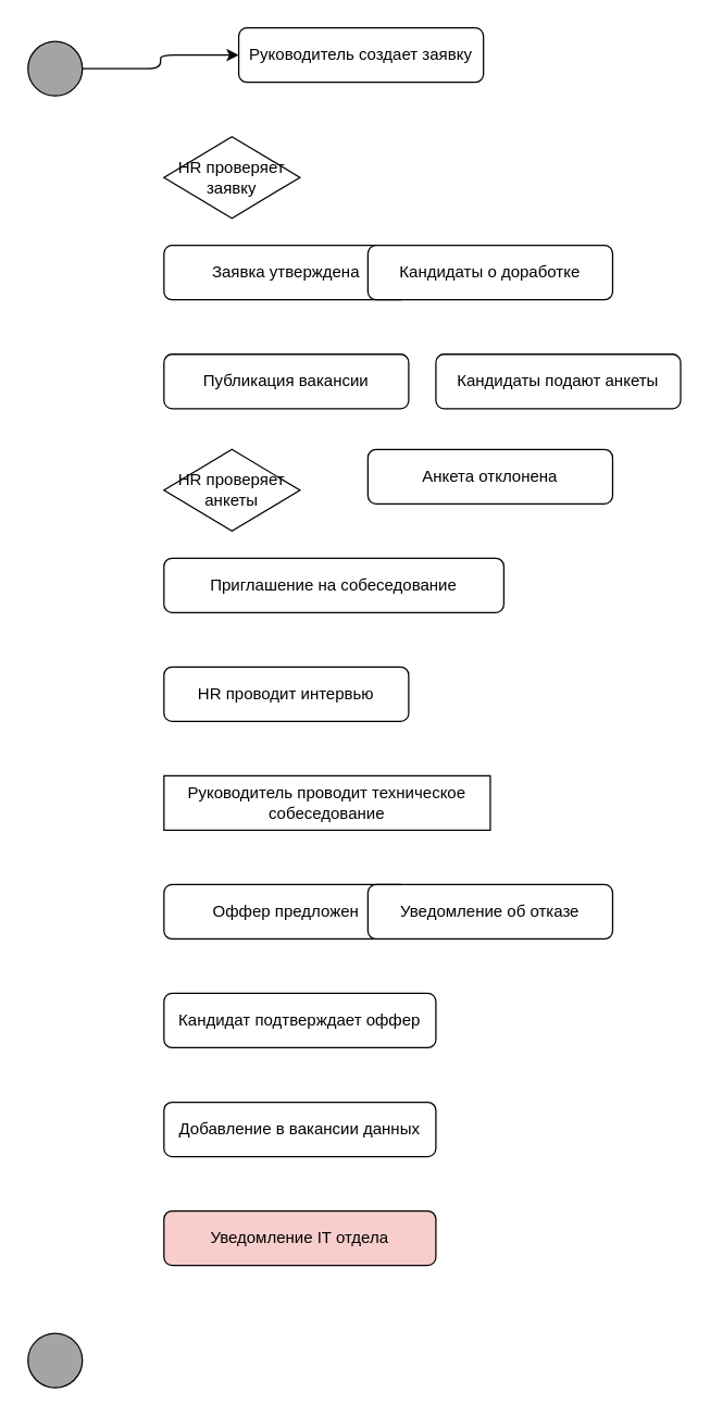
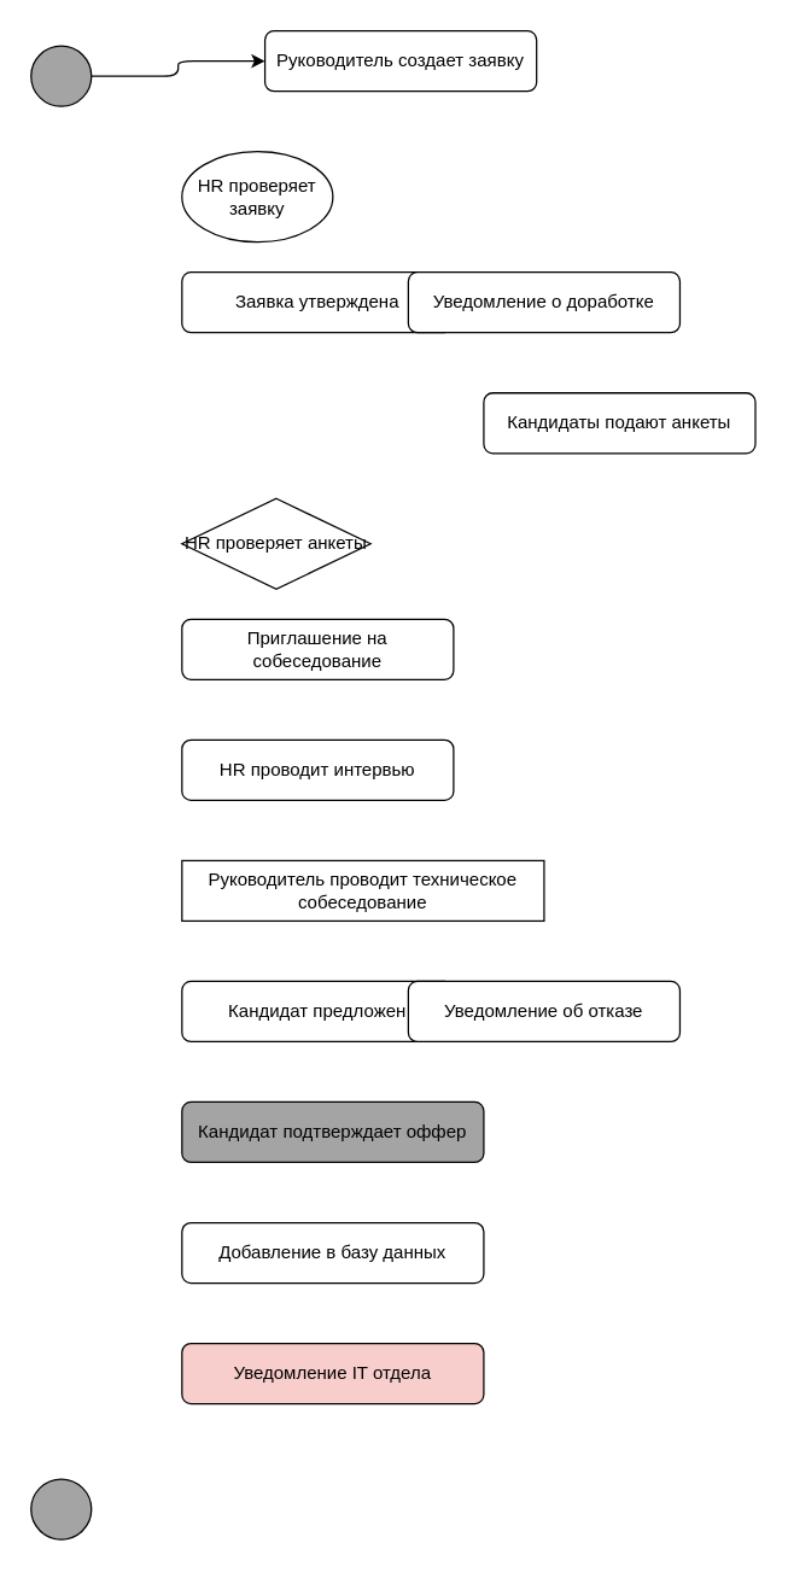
- <mxCell id="4" value="HR проверяет заявку" style="rhombus;whiteSpace=wrap;html=1;" vertex="1" parent="1"><mxGeometry x="120" y="100" width="100" height="60" as="geometry" /></mxCell>
+ <mxCell id="4" value="HR проверяет заявку" style="ellipse;whiteSpace=wrap;html=1;" vertex="1" parent="1"><mxGeometry x="120" y="100" width="100" height="60" as="geometry" /></mxCell>
- <mxCell id="6" value="Кандидаты о доработке" style="rounded=1;whiteSpace=wrap;html=1;" vertex="1" parent="1"><mxGeometry x="270" y="180" width="180" height="40" as="geometry" /></mxCell>
+ <mxCell id="6" value="Уведомление о доработке" style="rounded=1;whiteSpace=wrap;html=1;" vertex="1" parent="1"><mxGeometry x="270" y="180" width="180" height="40" as="geometry" /></mxCell>
- <mxCell id="7" value="Публикация вакансии" style="rounded=1;whiteSpace=wrap;html=1;" vertex="1" parent="1"><mxGeometry x="120" y="260" width="180" height="40" as="geometry" /></mxCell>
- <mxCell id="10" value="Анкета отклонена" style="rounded=1;whiteSpace=wrap;html=1;" vertex="1" parent="1"><mxGeometry x="270" y="330" width="180" height="40" as="geometry" /></mxCell>
- <mxCell id="9" value="HR проверяет анкеты" style="rhombus;whiteSpace=wrap;html=1;" vertex="1" parent="1"><mxGeometry x="120" y="330" width="100" height="60" as="geometry" /></mxCell>
+ <mxCell id="9" value="HR проверяет анкеты" style="rhombus;whiteSpace=wrap;html=1;" vertex="1" parent="1"><mxGeometry x="120" y="330" width="125" height="60" as="geometry" /></mxCell>
- <mxCell id="11" value="Приглашение на собеседование" style="rounded=1;whiteSpace=wrap;html=1;" vertex="1" parent="1"><mxGeometry x="120" y="410" width="250" height="40" as="geometry" /></mxCell>
+ <mxCell id="11" value="Приглашение на собеседование" style="rounded=1;whiteSpace=wrap;html=1;" vertex="1" parent="1"><mxGeometry x="120" y="410" width="180" height="40" as="geometry" /></mxCell>
- <mxCell id="14" value="Оффер предложен" style="rounded=1;whiteSpace=wrap;html=1;" vertex="1" parent="1"><mxGeometry x="120" y="650" width="180" height="40" as="geometry" /></mxCell>
+ <mxCell id="14" value="Кандидат предложен" style="rounded=1;whiteSpace=wrap;html=1;" vertex="1" parent="1"><mxGeometry x="120" y="650" width="180" height="40" as="geometry" /></mxCell>
- <mxCell id="16" value="Кандидат подтверждает оффер" style="rounded=1;whiteSpace=wrap;html=1;" vertex="1" parent="1"><mxGeometry x="120" y="730" width="200" height="40" as="geometry" /></mxCell>
+ <mxCell id="16" value="Кандидат подтверждает оффер" style="rounded=1;whiteSpace=wrap;html=1;fillColor=#a4a4a4;" vertex="1" parent="1"><mxGeometry x="120" y="730" width="200" height="40" as="geometry" /></mxCell>
- <mxCell id="17" value="Добавление в вакансии данных" style="rounded=1;whiteSpace=wrap;html=1;" vertex="1" parent="1"><mxGeometry x="120" y="810" width="200" height="40" as="geometry" /></mxCell>
+ <mxCell id="17" value="Добавление в базу данных" style="rounded=1;whiteSpace=wrap;html=1;" vertex="1" parent="1"><mxGeometry x="120" y="810" width="200" height="40" as="geometry" /></mxCell>
